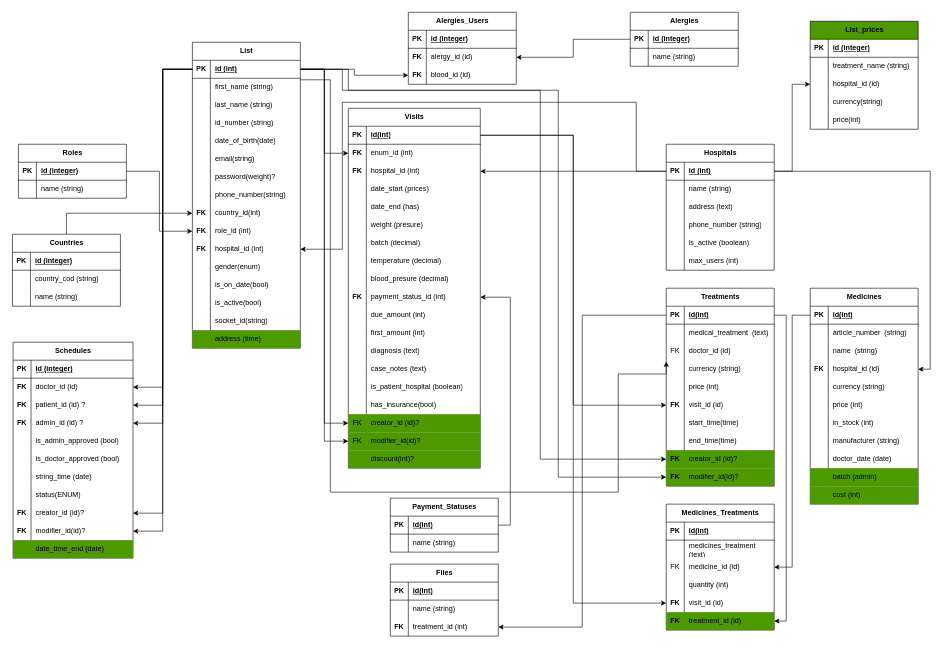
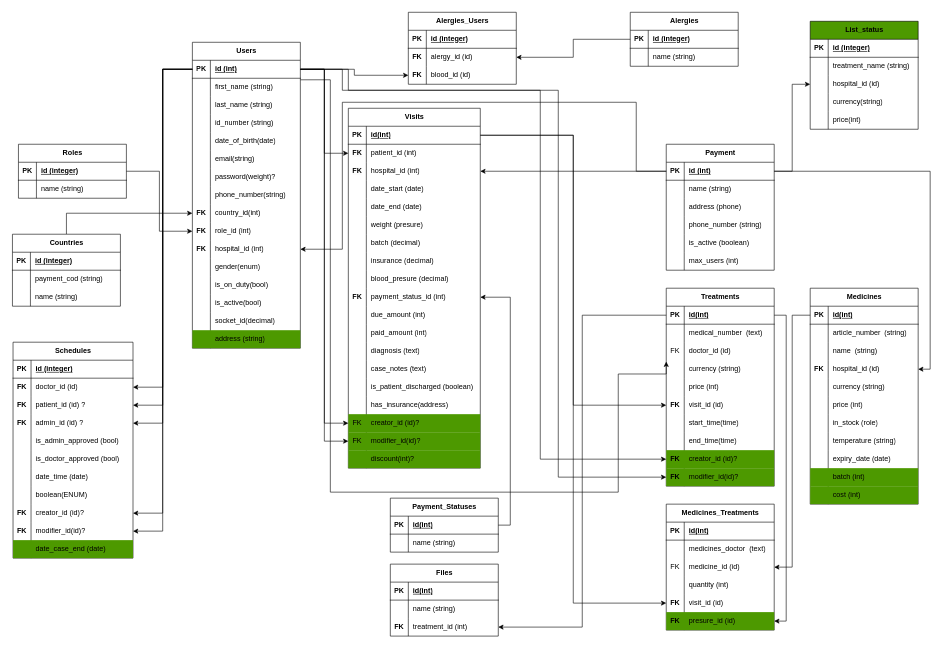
- <mxCell id="321" value="List_prices" style="shape=table;startSize=30;container=1;collapsible=1;childLayout=tableLayout;fixedRows=1;rowLines=0;fontStyle=1;align=center;resizeLast=1;html=1;fillColor=#4D9900;" parent="1" vertex="1"><mxGeometry x="1350" y="35" width="180" height="180" as="geometry" /></mxCell>
+ <mxCell id="321" value="List_status" style="shape=table;startSize=30;container=1;collapsible=1;childLayout=tableLayout;fixedRows=1;rowLines=0;fontStyle=1;align=center;resizeLast=1;html=1;fillColor=#4D9900;" parent="1" vertex="1"><mxGeometry x="1350" y="35" width="180" height="180" as="geometry" /></mxCell>
- <mxCell id="28" value="List" style="shape=table;startSize=30;container=1;collapsible=1;childLayout=tableLayout;fixedRows=1;rowLines=0;fontStyle=1;align=center;resizeLast=1;html=1;" parent="1" vertex="1"><mxGeometry x="320" y="70" width="180" height="510" as="geometry" /></mxCell>
+ <mxCell id="28" value="Users" style="shape=table;startSize=30;container=1;collapsible=1;childLayout=tableLayout;fixedRows=1;rowLines=0;fontStyle=1;align=center;resizeLast=1;html=1;" parent="1" vertex="1"><mxGeometry x="320" y="70" width="180" height="510" as="geometry" /></mxCell>
- <mxCell id="95" value="enum_id (int)" style="shape=partialRectangle;connectable=0;fillColor=none;top=0;left=0;bottom=0;right=0;align=left;spacingLeft=6;overflow=hidden;whiteSpace=wrap;html=1;" parent="93" vertex="1"><mxGeometry x="30" width="190" height="30" as="geometry"><mxRectangle width="190" height="30" as="alternateBounds" /></mxGeometry></mxCell>
+ <mxCell id="95" value="patient_id (int)" style="shape=partialRectangle;connectable=0;fillColor=none;top=0;left=0;bottom=0;right=0;align=left;spacingLeft=6;overflow=hidden;whiteSpace=wrap;html=1;" parent="93" vertex="1"><mxGeometry x="30" width="190" height="30" as="geometry"><mxRectangle width="190" height="30" as="alternateBounds" /></mxGeometry></mxCell>
- <mxCell id="9" value="Hospitals" style="shape=table;startSize=30;container=1;collapsible=1;childLayout=tableLayout;fixedRows=1;rowLines=0;fontStyle=1;align=center;resizeLast=1;html=1;" parent="1" vertex="1"><mxGeometry x="1110" y="240" width="180" height="210" as="geometry" /></mxCell>
+ <mxCell id="9" value="Payment" style="shape=table;startSize=30;container=1;collapsible=1;childLayout=tableLayout;fixedRows=1;rowLines=0;fontStyle=1;align=center;resizeLast=1;html=1;" parent="1" vertex="1"><mxGeometry x="1110" y="240" width="180" height="210" as="geometry" /></mxCell>
- <mxCell id="101" value="date_start (prices)" style="shape=partialRectangle;connectable=0;fillColor=none;top=0;left=0;bottom=0;right=0;align=left;spacingLeft=6;overflow=hidden;whiteSpace=wrap;html=1;" parent="99" vertex="1"><mxGeometry x="30" width="190" height="30" as="geometry"><mxRectangle width="190" height="30" as="alternateBounds" /></mxGeometry></mxCell>
+ <mxCell id="101" value="date_start (date)" style="shape=partialRectangle;connectable=0;fillColor=none;top=0;left=0;bottom=0;right=0;align=left;spacingLeft=6;overflow=hidden;whiteSpace=wrap;html=1;" parent="99" vertex="1"><mxGeometry x="30" width="190" height="30" as="geometry"><mxRectangle width="190" height="30" as="alternateBounds" /></mxGeometry></mxCell>
- <mxCell id="104" value="date_end (has)" style="shape=partialRectangle;connectable=0;fillColor=none;top=0;left=0;bottom=0;right=0;align=left;spacingLeft=6;overflow=hidden;whiteSpace=wrap;html=1;" parent="102" vertex="1"><mxGeometry x="30" width="190" height="30" as="geometry"><mxRectangle width="190" height="30" as="alternateBounds" /></mxGeometry></mxCell>
+ <mxCell id="104" value="date_end (date)" style="shape=partialRectangle;connectable=0;fillColor=none;top=0;left=0;bottom=0;right=0;align=left;spacingLeft=6;overflow=hidden;whiteSpace=wrap;html=1;" parent="102" vertex="1"><mxGeometry x="30" width="190" height="30" as="geometry"><mxRectangle width="190" height="30" as="alternateBounds" /></mxGeometry></mxCell>
- <mxCell id="18" value="address (text)" style="shape=partialRectangle;connectable=0;fillColor=none;top=0;left=0;bottom=0;right=0;align=left;spacingLeft=6;overflow=hidden;whiteSpace=wrap;html=1;" parent="16" vertex="1"><mxGeometry x="30" width="150" height="30" as="geometry"><mxRectangle width="150" height="30" as="alternateBounds" /></mxGeometry></mxCell>
+ <mxCell id="18" value="address (phone)" style="shape=partialRectangle;connectable=0;fillColor=none;top=0;left=0;bottom=0;right=0;align=left;spacingLeft=6;overflow=hidden;whiteSpace=wrap;html=1;" parent="16" vertex="1"><mxGeometry x="30" width="150" height="30" as="geometry"><mxRectangle width="150" height="30" as="alternateBounds" /></mxGeometry></mxCell>
- <mxCell id="113" value="temperature (decimal)" style="shape=partialRectangle;connectable=0;fillColor=none;top=0;left=0;bottom=0;right=0;align=left;spacingLeft=6;overflow=hidden;whiteSpace=wrap;html=1;" parent="111" vertex="1"><mxGeometry x="30" width="190" height="30" as="geometry"><mxRectangle width="190" height="30" as="alternateBounds" /></mxGeometry></mxCell>
+ <mxCell id="113" value="insurance (decimal)" style="shape=partialRectangle;connectable=0;fillColor=none;top=0;left=0;bottom=0;right=0;align=left;spacingLeft=6;overflow=hidden;whiteSpace=wrap;html=1;" parent="111" vertex="1"><mxGeometry x="30" width="190" height="30" as="geometry"><mxRectangle width="190" height="30" as="alternateBounds" /></mxGeometry></mxCell>
- <mxCell id="84" value="country_cod (string)" style="shape=partialRectangle;connectable=0;fillColor=none;top=0;left=0;bottom=0;right=0;align=left;spacingLeft=6;overflow=hidden;whiteSpace=wrap;html=1;" parent="82" vertex="1"><mxGeometry x="30" width="150" height="30" as="geometry"><mxRectangle width="150" height="30" as="alternateBounds" /></mxGeometry></mxCell>
+ <mxCell id="84" value="payment_cod (string)" style="shape=partialRectangle;connectable=0;fillColor=none;top=0;left=0;bottom=0;right=0;align=left;spacingLeft=6;overflow=hidden;whiteSpace=wrap;html=1;" parent="82" vertex="1"><mxGeometry x="30" width="150" height="30" as="geometry"><mxRectangle width="150" height="30" as="alternateBounds" /></mxGeometry></mxCell>
- <mxCell id="67" value="is_on_date(bool)" style="shape=partialRectangle;connectable=0;fillColor=none;top=0;left=0;bottom=0;right=0;align=left;spacingLeft=6;overflow=hidden;whiteSpace=wrap;html=1;" parent="65" vertex="1"><mxGeometry x="30" width="150" height="30" as="geometry"><mxRectangle width="150" height="30" as="alternateBounds" /></mxGeometry></mxCell>
+ <mxCell id="67" value="is_on_duty(bool)" style="shape=partialRectangle;connectable=0;fillColor=none;top=0;left=0;bottom=0;right=0;align=left;spacingLeft=6;overflow=hidden;whiteSpace=wrap;html=1;" parent="65" vertex="1"><mxGeometry x="30" width="150" height="30" as="geometry"><mxRectangle width="150" height="30" as="alternateBounds" /></mxGeometry></mxCell>
- <mxCell id="73" value="socket_id(string)" style="shape=partialRectangle;connectable=0;fillColor=none;top=0;left=0;bottom=0;right=0;align=left;spacingLeft=6;overflow=hidden;whiteSpace=wrap;html=1;" parent="71" vertex="1"><mxGeometry x="30" width="150" height="30" as="geometry"><mxRectangle width="150" height="30" as="alternateBounds" /></mxGeometry></mxCell>
+ <mxCell id="73" value="socket_id(decimal)" style="shape=partialRectangle;connectable=0;fillColor=none;top=0;left=0;bottom=0;right=0;align=left;spacingLeft=6;overflow=hidden;whiteSpace=wrap;html=1;" parent="71" vertex="1"><mxGeometry x="30" width="150" height="30" as="geometry"><mxRectangle width="150" height="30" as="alternateBounds" /></mxGeometry></mxCell>
- <mxCell id="125" value="first_amount (int)" style="shape=partialRectangle;connectable=0;fillColor=none;top=0;left=0;bottom=0;right=0;align=left;spacingLeft=6;overflow=hidden;whiteSpace=wrap;html=1;" parent="123" vertex="1"><mxGeometry x="30" width="190" height="30" as="geometry"><mxRectangle width="190" height="30" as="alternateBounds" /></mxGeometry></mxCell>
+ <mxCell id="125" value="paid_amount (int)" style="shape=partialRectangle;connectable=0;fillColor=none;top=0;left=0;bottom=0;right=0;align=left;spacingLeft=6;overflow=hidden;whiteSpace=wrap;html=1;" parent="123" vertex="1"><mxGeometry x="30" width="190" height="30" as="geometry"><mxRectangle width="190" height="30" as="alternateBounds" /></mxGeometry></mxCell>
- <mxCell id="155" value="medical_treatment&amp;nbsp; (text)" style="shape=partialRectangle;connectable=0;fillColor=none;top=0;left=0;bottom=0;right=0;align=left;spacingLeft=6;overflow=hidden;whiteSpace=wrap;html=1;" parent="153" vertex="1"><mxGeometry x="30" width="150" height="30" as="geometry"><mxRectangle width="150" height="30" as="alternateBounds" /></mxGeometry></mxCell>
+ <mxCell id="155" value="medical_number&amp;nbsp; (text)" style="shape=partialRectangle;connectable=0;fillColor=none;top=0;left=0;bottom=0;right=0;align=left;spacingLeft=6;overflow=hidden;whiteSpace=wrap;html=1;" parent="153" vertex="1"><mxGeometry x="30" width="150" height="30" as="geometry"><mxRectangle width="150" height="30" as="alternateBounds" /></mxGeometry></mxCell>
- <mxCell id="76" value="address (time)" style="shape=partialRectangle;connectable=0;fillColor=none;top=0;left=0;bottom=0;right=0;align=left;spacingLeft=6;overflow=hidden;whiteSpace=wrap;html=1;" parent="74" vertex="1"><mxGeometry x="30" width="150" height="30" as="geometry"><mxRectangle width="150" height="30" as="alternateBounds" /></mxGeometry></mxCell>
+ <mxCell id="76" value="address (string)" style="shape=partialRectangle;connectable=0;fillColor=none;top=0;left=0;bottom=0;right=0;align=left;spacingLeft=6;overflow=hidden;whiteSpace=wrap;html=1;" parent="74" vertex="1"><mxGeometry x="30" width="150" height="30" as="geometry"><mxRectangle width="150" height="30" as="alternateBounds" /></mxGeometry></mxCell>
- <mxCell id="134" value="is_patient_hospital (boolean)" style="shape=partialRectangle;connectable=0;fillColor=none;top=0;left=0;bottom=0;right=0;align=left;spacingLeft=6;overflow=hidden;whiteSpace=wrap;html=1;" parent="132" vertex="1"><mxGeometry x="30" width="190" height="30" as="geometry"><mxRectangle width="190" height="30" as="alternateBounds" /></mxGeometry></mxCell>
+ <mxCell id="134" value="is_patient_discharged (boolean)" style="shape=partialRectangle;connectable=0;fillColor=none;top=0;left=0;bottom=0;right=0;align=left;spacingLeft=6;overflow=hidden;whiteSpace=wrap;html=1;" parent="132" vertex="1"><mxGeometry x="30" width="190" height="30" as="geometry"><mxRectangle width="190" height="30" as="alternateBounds" /></mxGeometry></mxCell>
- <mxCell id="137" value="has_insurance(bool)" style="shape=partialRectangle;connectable=0;fillColor=none;top=0;left=0;bottom=0;right=0;align=left;spacingLeft=6;overflow=hidden;whiteSpace=wrap;html=1;" parent="135" vertex="1"><mxGeometry x="30" width="190" height="30" as="geometry"><mxRectangle width="190" height="30" as="alternateBounds" /></mxGeometry></mxCell>
+ <mxCell id="137" value="has_insurance(address)" style="shape=partialRectangle;connectable=0;fillColor=none;top=0;left=0;bottom=0;right=0;align=left;spacingLeft=6;overflow=hidden;whiteSpace=wrap;html=1;" parent="135" vertex="1"><mxGeometry x="30" width="190" height="30" as="geometry"><mxRectangle width="190" height="30" as="alternateBounds" /></mxGeometry></mxCell>
- <mxCell id="211" value="in_stock (int)" style="shape=partialRectangle;connectable=0;fillColor=none;top=0;left=0;bottom=0;right=0;align=left;spacingLeft=6;overflow=hidden;whiteSpace=wrap;html=1;" parent="209" vertex="1"><mxGeometry x="30" width="150" height="30" as="geometry"><mxRectangle width="150" height="30" as="alternateBounds" /></mxGeometry></mxCell>
+ <mxCell id="211" value="in_stock (role)" style="shape=partialRectangle;connectable=0;fillColor=none;top=0;left=0;bottom=0;right=0;align=left;spacingLeft=6;overflow=hidden;whiteSpace=wrap;html=1;" parent="209" vertex="1"><mxGeometry x="30" width="150" height="30" as="geometry"><mxRectangle width="150" height="30" as="alternateBounds" /></mxGeometry></mxCell>
- <mxCell id="214" value="&lt;span style=&quot;&quot;&gt;manufacturer&lt;/span&gt;&amp;nbsp;(string)" style="shape=partialRectangle;connectable=0;fillColor=none;top=0;left=0;bottom=0;right=0;align=left;spacingLeft=6;overflow=hidden;whiteSpace=wrap;html=1;" parent="212" vertex="1"><mxGeometry x="30" width="150" height="30" as="geometry"><mxRectangle width="150" height="30" as="alternateBounds" /></mxGeometry></mxCell>
+ <mxCell id="214" value="&lt;span style=&quot;&quot;&gt;temperature&lt;/span&gt;&amp;nbsp;(string)" style="shape=partialRectangle;connectable=0;fillColor=none;top=0;left=0;bottom=0;right=0;align=left;spacingLeft=6;overflow=hidden;whiteSpace=wrap;html=1;" parent="212" vertex="1"><mxGeometry x="30" width="150" height="30" as="geometry"><mxRectangle width="150" height="30" as="alternateBounds" /></mxGeometry></mxCell>
- <mxCell id="217" value="&lt;span style=&quot;&quot;&gt;doctor_date (date)&lt;/span&gt;" style="shape=partialRectangle;connectable=0;fillColor=none;top=0;left=0;bottom=0;right=0;align=left;spacingLeft=6;overflow=hidden;whiteSpace=wrap;html=1;" parent="215" vertex="1"><mxGeometry x="30" width="150" height="30" as="geometry"><mxRectangle width="150" height="30" as="alternateBounds" /></mxGeometry></mxCell>
+ <mxCell id="217" value="&lt;span style=&quot;&quot;&gt;expiry_date (date)&lt;/span&gt;" style="shape=partialRectangle;connectable=0;fillColor=none;top=0;left=0;bottom=0;right=0;align=left;spacingLeft=6;overflow=hidden;whiteSpace=wrap;html=1;" parent="215" vertex="1"><mxGeometry x="30" width="150" height="30" as="geometry"><mxRectangle width="150" height="30" as="alternateBounds" /></mxGeometry></mxCell>
- <mxCell id="298" value="string_time (date)&amp;nbsp;" style="shape=partialRectangle;connectable=0;fillColor=none;top=0;left=0;bottom=0;right=0;align=left;spacingLeft=6;overflow=hidden;whiteSpace=wrap;html=1;" parent="296" vertex="1"><mxGeometry x="30" width="170" height="30" as="geometry"><mxRectangle width="170" height="30" as="alternateBounds" /></mxGeometry></mxCell>
+ <mxCell id="298" value="date_time (date)&amp;nbsp;" style="shape=partialRectangle;connectable=0;fillColor=none;top=0;left=0;bottom=0;right=0;align=left;spacingLeft=6;overflow=hidden;whiteSpace=wrap;html=1;" parent="296" vertex="1"><mxGeometry x="30" width="170" height="30" as="geometry"><mxRectangle width="170" height="30" as="alternateBounds" /></mxGeometry></mxCell>
- <mxCell id="220" value="&lt;span style=&quot;&quot;&gt;batch (admin)&lt;/span&gt;" style="shape=partialRectangle;connectable=0;fillColor=none;top=0;left=0;bottom=0;right=0;align=left;spacingLeft=6;overflow=hidden;whiteSpace=wrap;html=1;" parent="218" vertex="1"><mxGeometry x="30" width="150" height="30" as="geometry"><mxRectangle width="150" height="30" as="alternateBounds" /></mxGeometry></mxCell>
+ <mxCell id="220" value="&lt;span style=&quot;&quot;&gt;batch (int)&lt;/span&gt;" style="shape=partialRectangle;connectable=0;fillColor=none;top=0;left=0;bottom=0;right=0;align=left;spacingLeft=6;overflow=hidden;whiteSpace=wrap;html=1;" parent="218" vertex="1"><mxGeometry x="30" width="150" height="30" as="geometry"><mxRectangle width="150" height="30" as="alternateBounds" /></mxGeometry></mxCell>
- <mxCell id="301" value="status(ENUM)" style="shape=partialRectangle;connectable=0;fillColor=none;top=0;left=0;bottom=0;right=0;align=left;spacingLeft=6;overflow=hidden;whiteSpace=wrap;html=1;" parent="299" vertex="1"><mxGeometry x="30" width="170" height="30" as="geometry"><mxRectangle width="170" height="30" as="alternateBounds" /></mxGeometry></mxCell>
+ <mxCell id="301" value="boolean(ENUM)" style="shape=partialRectangle;connectable=0;fillColor=none;top=0;left=0;bottom=0;right=0;align=left;spacingLeft=6;overflow=hidden;whiteSpace=wrap;html=1;" parent="299" vertex="1"><mxGeometry x="30" width="170" height="30" as="geometry"><mxRectangle width="170" height="30" as="alternateBounds" /></mxGeometry></mxCell>
- <mxCell id="310" value="date_time_end (date)&amp;nbsp;" style="shape=partialRectangle;connectable=0;fillColor=none;top=0;left=0;bottom=0;right=0;align=left;spacingLeft=6;overflow=hidden;whiteSpace=wrap;html=1;" vertex="1" parent="308"><mxGeometry x="30" width="170" height="30" as="geometry"><mxRectangle width="170" height="30" as="alternateBounds" /></mxGeometry></mxCell>
+ <mxCell id="310" value="date_case_end (date)&amp;nbsp;" style="shape=partialRectangle;connectable=0;fillColor=none;top=0;left=0;bottom=0;right=0;align=left;spacingLeft=6;overflow=hidden;whiteSpace=wrap;html=1;" vertex="1" parent="308"><mxGeometry x="30" width="170" height="30" as="geometry"><mxRectangle width="170" height="30" as="alternateBounds" /></mxGeometry></mxCell>
- <mxCell id="231" value="medicines_treatment&amp;nbsp; (text)" style="shape=partialRectangle;connectable=0;fillColor=none;top=0;left=0;bottom=0;right=0;align=left;spacingLeft=6;overflow=hidden;whiteSpace=wrap;html=1;" parent="229" vertex="1"><mxGeometry x="30" width="150" height="30" as="geometry"><mxRectangle width="150" height="30" as="alternateBounds" /></mxGeometry></mxCell>
+ <mxCell id="231" value="medicines_doctor&amp;nbsp; (text)" style="shape=partialRectangle;connectable=0;fillColor=none;top=0;left=0;bottom=0;right=0;align=left;spacingLeft=6;overflow=hidden;whiteSpace=wrap;html=1;" parent="229" vertex="1"><mxGeometry x="30" width="150" height="30" as="geometry"><mxRectangle width="150" height="30" as="alternateBounds" /></mxGeometry></mxCell>
- <mxCell id="243" value="treatment_id (id)" style="shape=partialRectangle;connectable=0;fillColor=none;top=0;left=0;bottom=0;right=0;align=left;spacingLeft=6;overflow=hidden;whiteSpace=wrap;html=1;" parent="241" vertex="1"><mxGeometry x="30" width="150" height="30" as="geometry"><mxRectangle width="150" height="30" as="alternateBounds" /></mxGeometry></mxCell>
+ <mxCell id="243" value="presure_id (id)" style="shape=partialRectangle;connectable=0;fillColor=none;top=0;left=0;bottom=0;right=0;align=left;spacingLeft=6;overflow=hidden;whiteSpace=wrap;html=1;" parent="241" vertex="1"><mxGeometry x="30" width="150" height="30" as="geometry"><mxRectangle width="150" height="30" as="alternateBounds" /></mxGeometry></mxCell>
